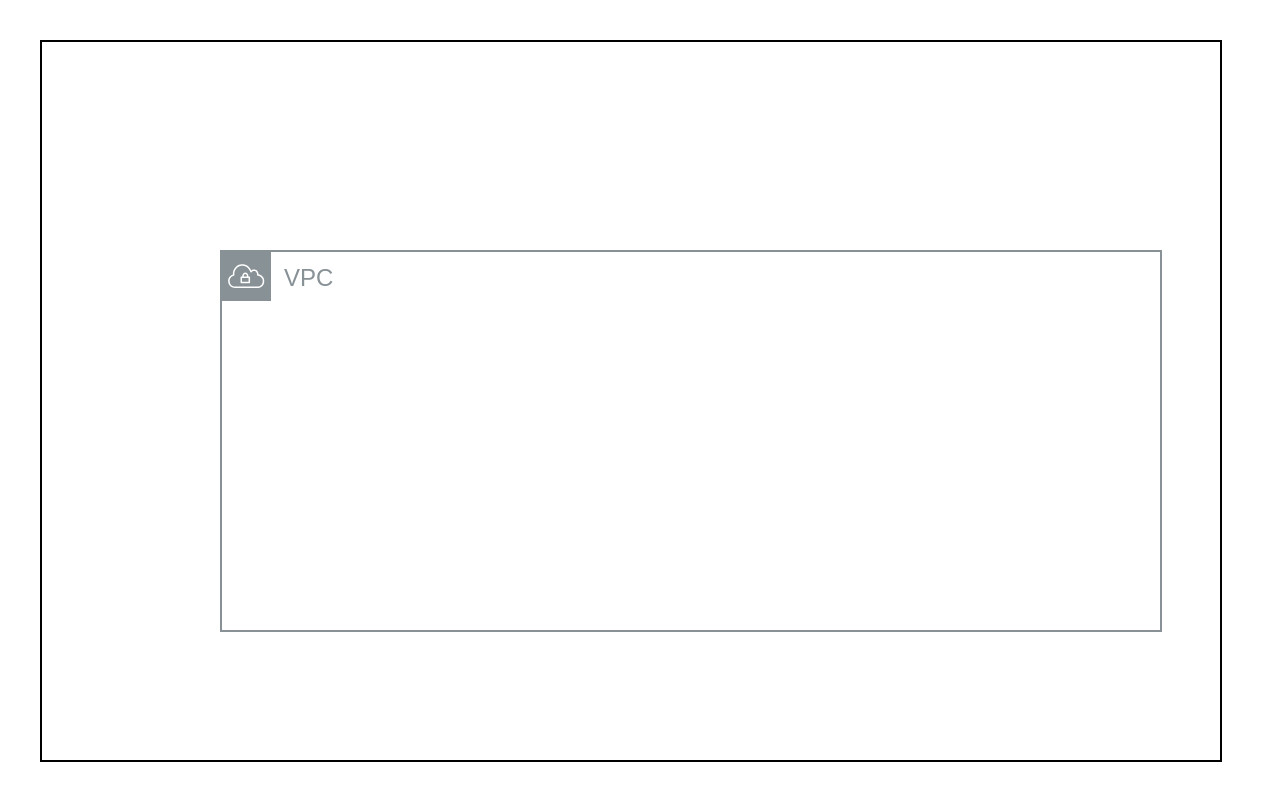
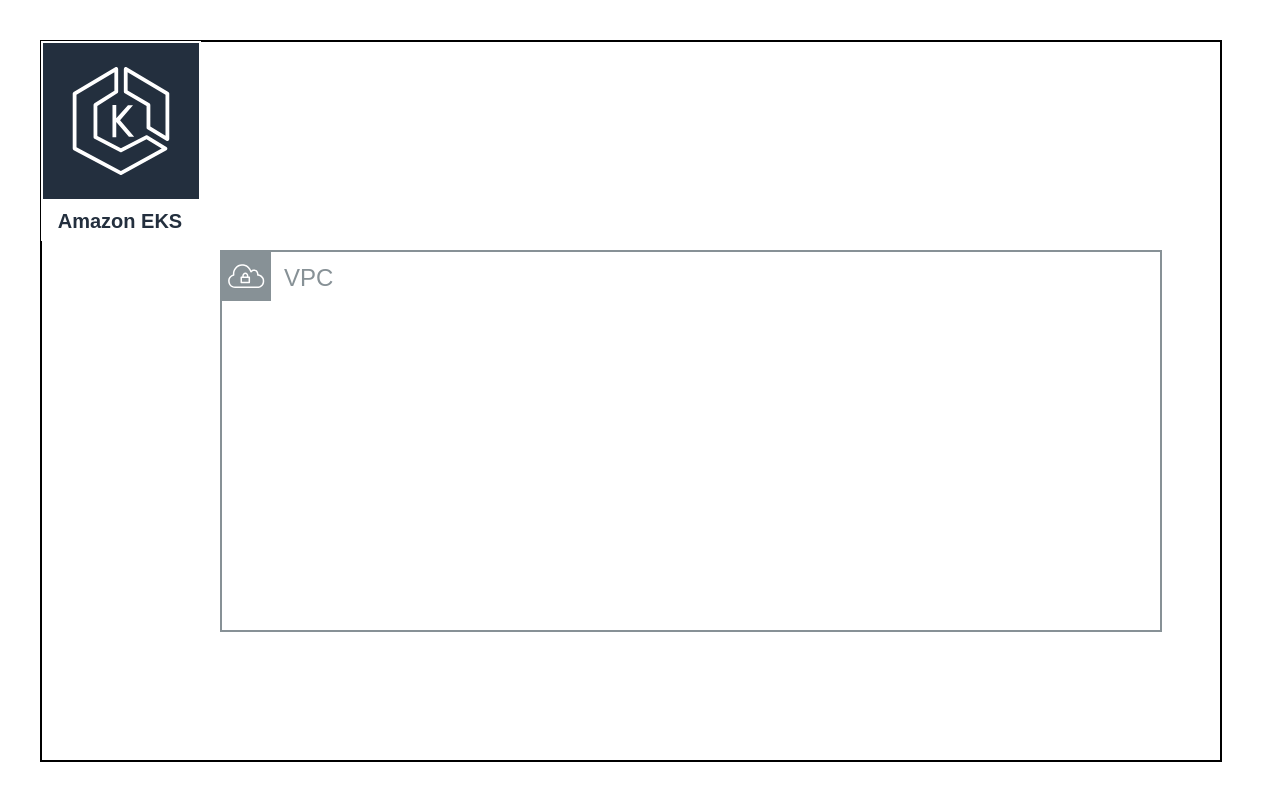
+ <mxCell id="3" value="Amazon EKS" style="outlineConnect=0;fontColor=#232F3E;gradientColor=none;strokeColor=#ffffff;fillColor=#232F3E;dashed=0;verticalLabelPosition=middle;verticalAlign=bottom;align=center;html=1;whiteSpace=wrap;fontSize=10;fontStyle=1;spacing=3;shape=mxgraph.aws4.productIcon;prIcon=mxgraph.aws4.eks;" vertex="1" parent="1"><mxGeometry x="20" y="20" width="80" height="100" as="geometry" /></mxCell>
